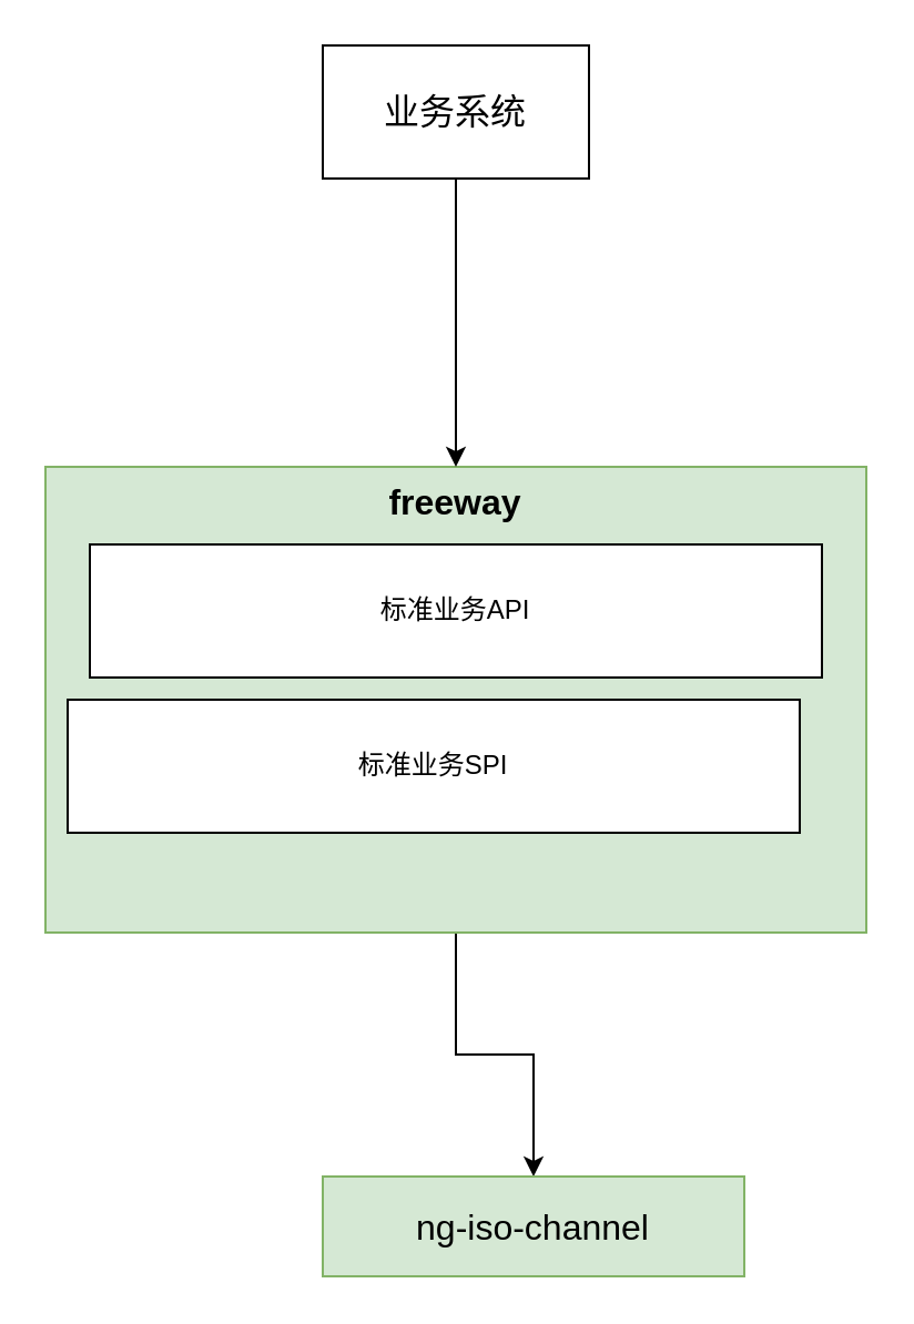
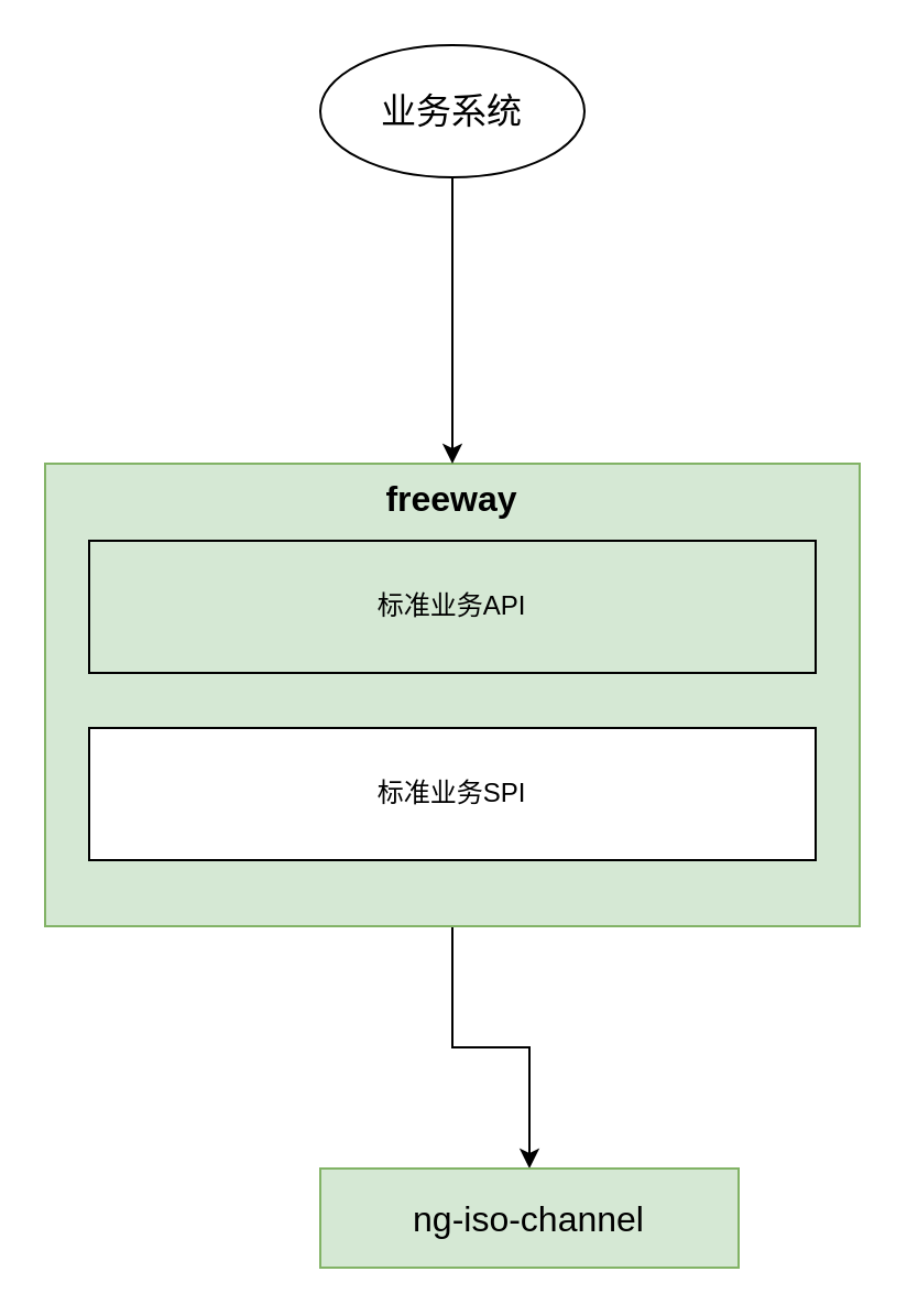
- <mxCell id="8" value="业务系统" style="rounded=0;whiteSpace=wrap;html=1;fontSize=16;" vertex="1" parent="1"><mxGeometry x="145" y="20" width="120" height="60" as="geometry" /></mxCell>
+ <mxCell id="8" value="业务系统" style="ellipse;whiteSpace=wrap;html=1;fontSize=16;" vertex="1" parent="1"><mxGeometry x="145" y="20" width="120" height="60" as="geometry" /></mxCell>
- <mxCell id="4" value="标准业务API" style="rounded=0;whiteSpace=wrap;html=1;" vertex="1" parent="1"><mxGeometry x="40" y="245" width="330" height="60" as="geometry" /></mxCell>
+ <mxCell id="4" value="标准业务API" style="rounded=0;whiteSpace=wrap;html=1;fillColor=#d5e8d4;" vertex="1" parent="1"><mxGeometry x="40" y="245" width="330" height="60" as="geometry" /></mxCell>
- <mxCell id="5" value="标准业务SPI" style="rounded=0;whiteSpace=wrap;html=1;" vertex="1" parent="1"><mxGeometry x="30" y="315" width="330" height="60" as="geometry" /></mxCell>
+ <mxCell id="5" value="标准业务SPI" style="rounded=0;whiteSpace=wrap;html=1;" vertex="1" parent="1"><mxGeometry x="40" y="330" width="330" height="60" as="geometry" /></mxCell>
